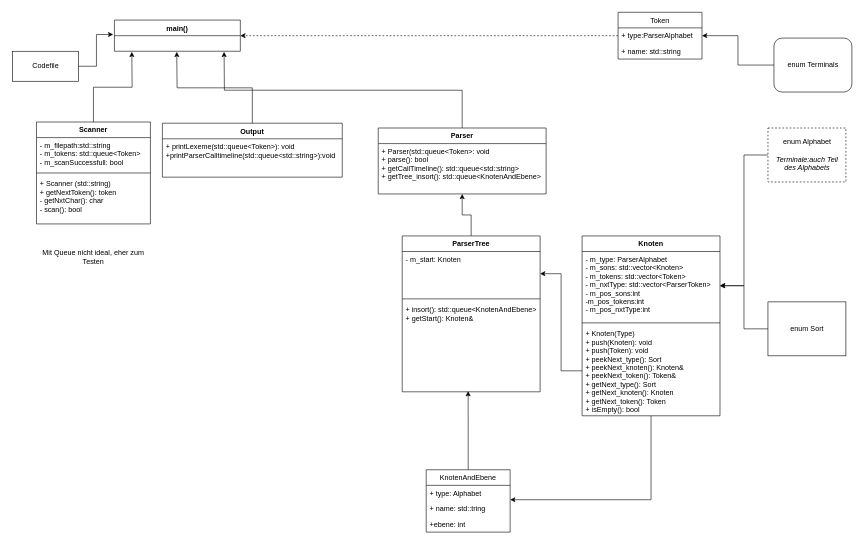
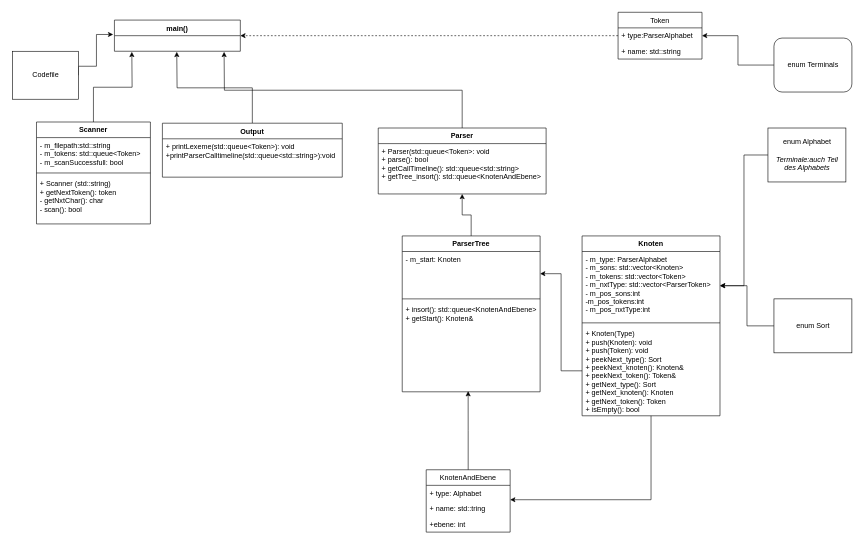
- <mxCell id="6" value="Codefile" style="html=1;" parent="1" vertex="1"><mxGeometry x="20" y="85" width="110" height="50" as="geometry" /></mxCell>
+ <mxCell id="6" value="Codefile" style="html=1;" parent="1" vertex="1"><mxGeometry x="20" y="85" width="110" height="80" as="geometry" /></mxCell>
- <mxCell id="4" value="enum Alphabet&lt;br&gt;&lt;br&gt;&lt;i&gt;Terminale:auch Teil &lt;br&gt;des Alphabets&lt;br&gt;&lt;/i&gt;" style="html=1;dashed=1;" parent="1" vertex="1"><mxGeometry x="1280" y="213" width="130" height="90" as="geometry" /></mxCell>
+ <mxCell id="4" value="enum Alphabet&lt;br&gt;&lt;br&gt;&lt;i&gt;Terminale:auch Teil &lt;br&gt;des Alphabets&lt;br&gt;&lt;/i&gt;" style="html=1;" parent="1" vertex="1"><mxGeometry x="1280" y="213" width="130" height="90" as="geometry" /></mxCell>
- <mxCell id="17" value="Mit Queue nicht ideal, eher zum Testen" style="text;html=1;strokeColor=none;fillColor=none;align=center;verticalAlign=middle;whiteSpace=wrap;rounded=0;" parent="1" vertex="1"><mxGeometry x="60" y="373" width="190" height="110" as="geometry" /></mxCell>
- <mxCell id="25" value="&lt;div&gt;enum Sort&lt;br&gt;&lt;/div&gt;" style="html=1;" vertex="1" parent="1"><mxGeometry x="1280" y="503" width="130" height="90" as="geometry" /></mxCell>
+ <mxCell id="25" value="&lt;div&gt;enum Sort&lt;br&gt;&lt;/div&gt;" style="html=1;" vertex="1" parent="1"><mxGeometry x="1290" y="498" width="130" height="90" as="geometry" /></mxCell>
